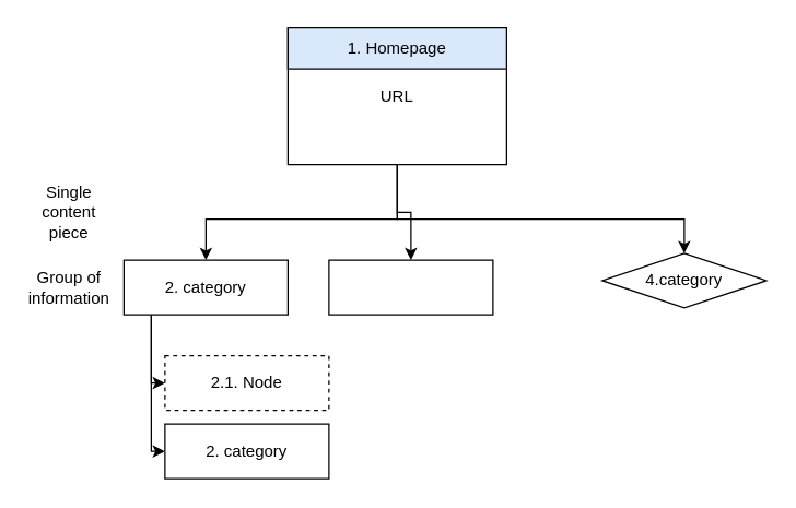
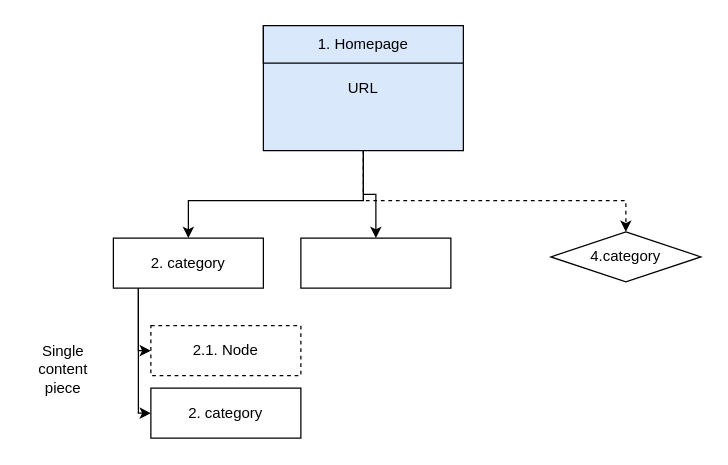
- <mxCell id="5" value="URL" style="rounded=0;whiteSpace=wrap;html=1;" vertex="1" parent="1"><mxGeometry x="210" y="20" width="160" height="100" as="geometry" /></mxCell>
+ <mxCell id="5" value="URL" style="rounded=0;whiteSpace=wrap;html=1;fillColor=#dae8fc;" vertex="1" parent="1"><mxGeometry x="210" y="20" width="160" height="100" as="geometry" /></mxCell>
- <mxCell id="12" value="Single content piece" style="text;html=1;strokeColor=none;fillColor=none;align=center;verticalAlign=middle;whiteSpace=wrap;rounded=0;" vertex="1" parent="1"><mxGeometry x="20" y="140" width="60" height="30" as="geometry" /></mxCell>
+ <mxCell id="12" value="Single content piece" style="text;html=1;strokeColor=none;fillColor=none;align=center;verticalAlign=middle;whiteSpace=wrap;rounded=0;" vertex="1" parent="1"><mxGeometry x="20" y="280" width="60" height="30" as="geometry" /></mxCell>
- <mxCell id="4" style="edgeStyle=orthogonalEdgeStyle;rounded=0;orthogonalLoop=1;jettySize=auto;html=1;entryX=0.5;entryY=0;entryDx=0;entryDy=0;" edge="1" parent="1" source="5" target="14"><mxGeometry relative="1" as="geometry"><Array as="points"><mxPoint x="290" y="160" /><mxPoint x="500" y="160" /></Array></mxGeometry></mxCell>
+ <mxCell id="4" style="edgeStyle=orthogonalEdgeStyle;rounded=0;orthogonalLoop=1;jettySize=auto;html=1;entryX=0.5;entryY=0;entryDx=0;entryDy=0;dashed=1;" edge="1" parent="1" source="5" target="14"><mxGeometry relative="1" as="geometry"><Array as="points"><mxPoint x="290" y="160" /><mxPoint x="500" y="160" /></Array></mxGeometry></mxCell>
- <mxCell id="11" value="Group of information" style="text;html=1;strokeColor=none;fillColor=none;align=center;verticalAlign=middle;whiteSpace=wrap;rounded=0;" vertex="1" parent="1"><mxGeometry x="20" y="195" width="60" height="30" as="geometry" /></mxCell>
